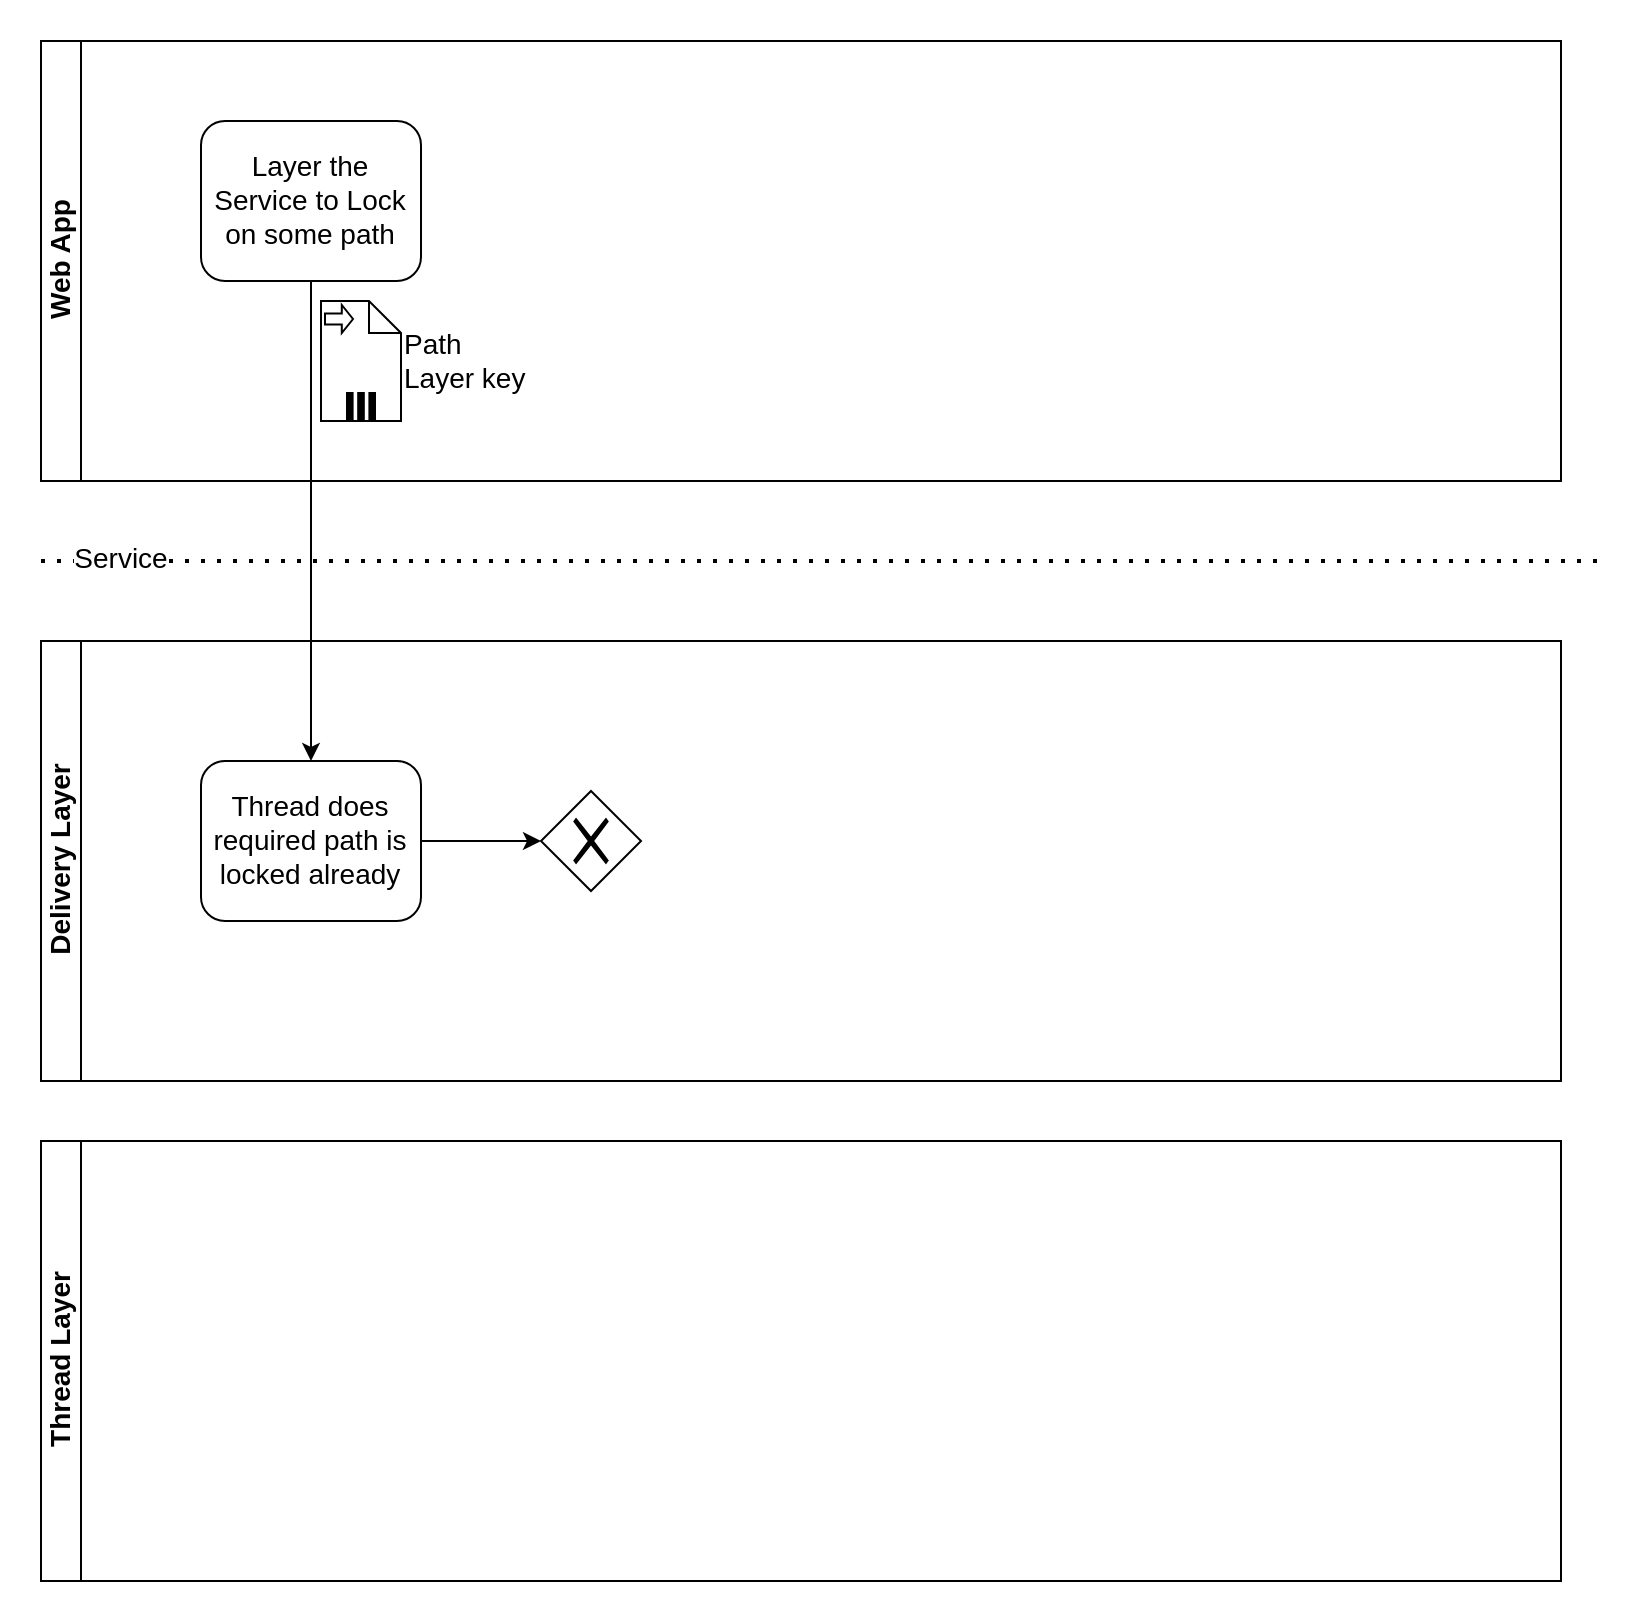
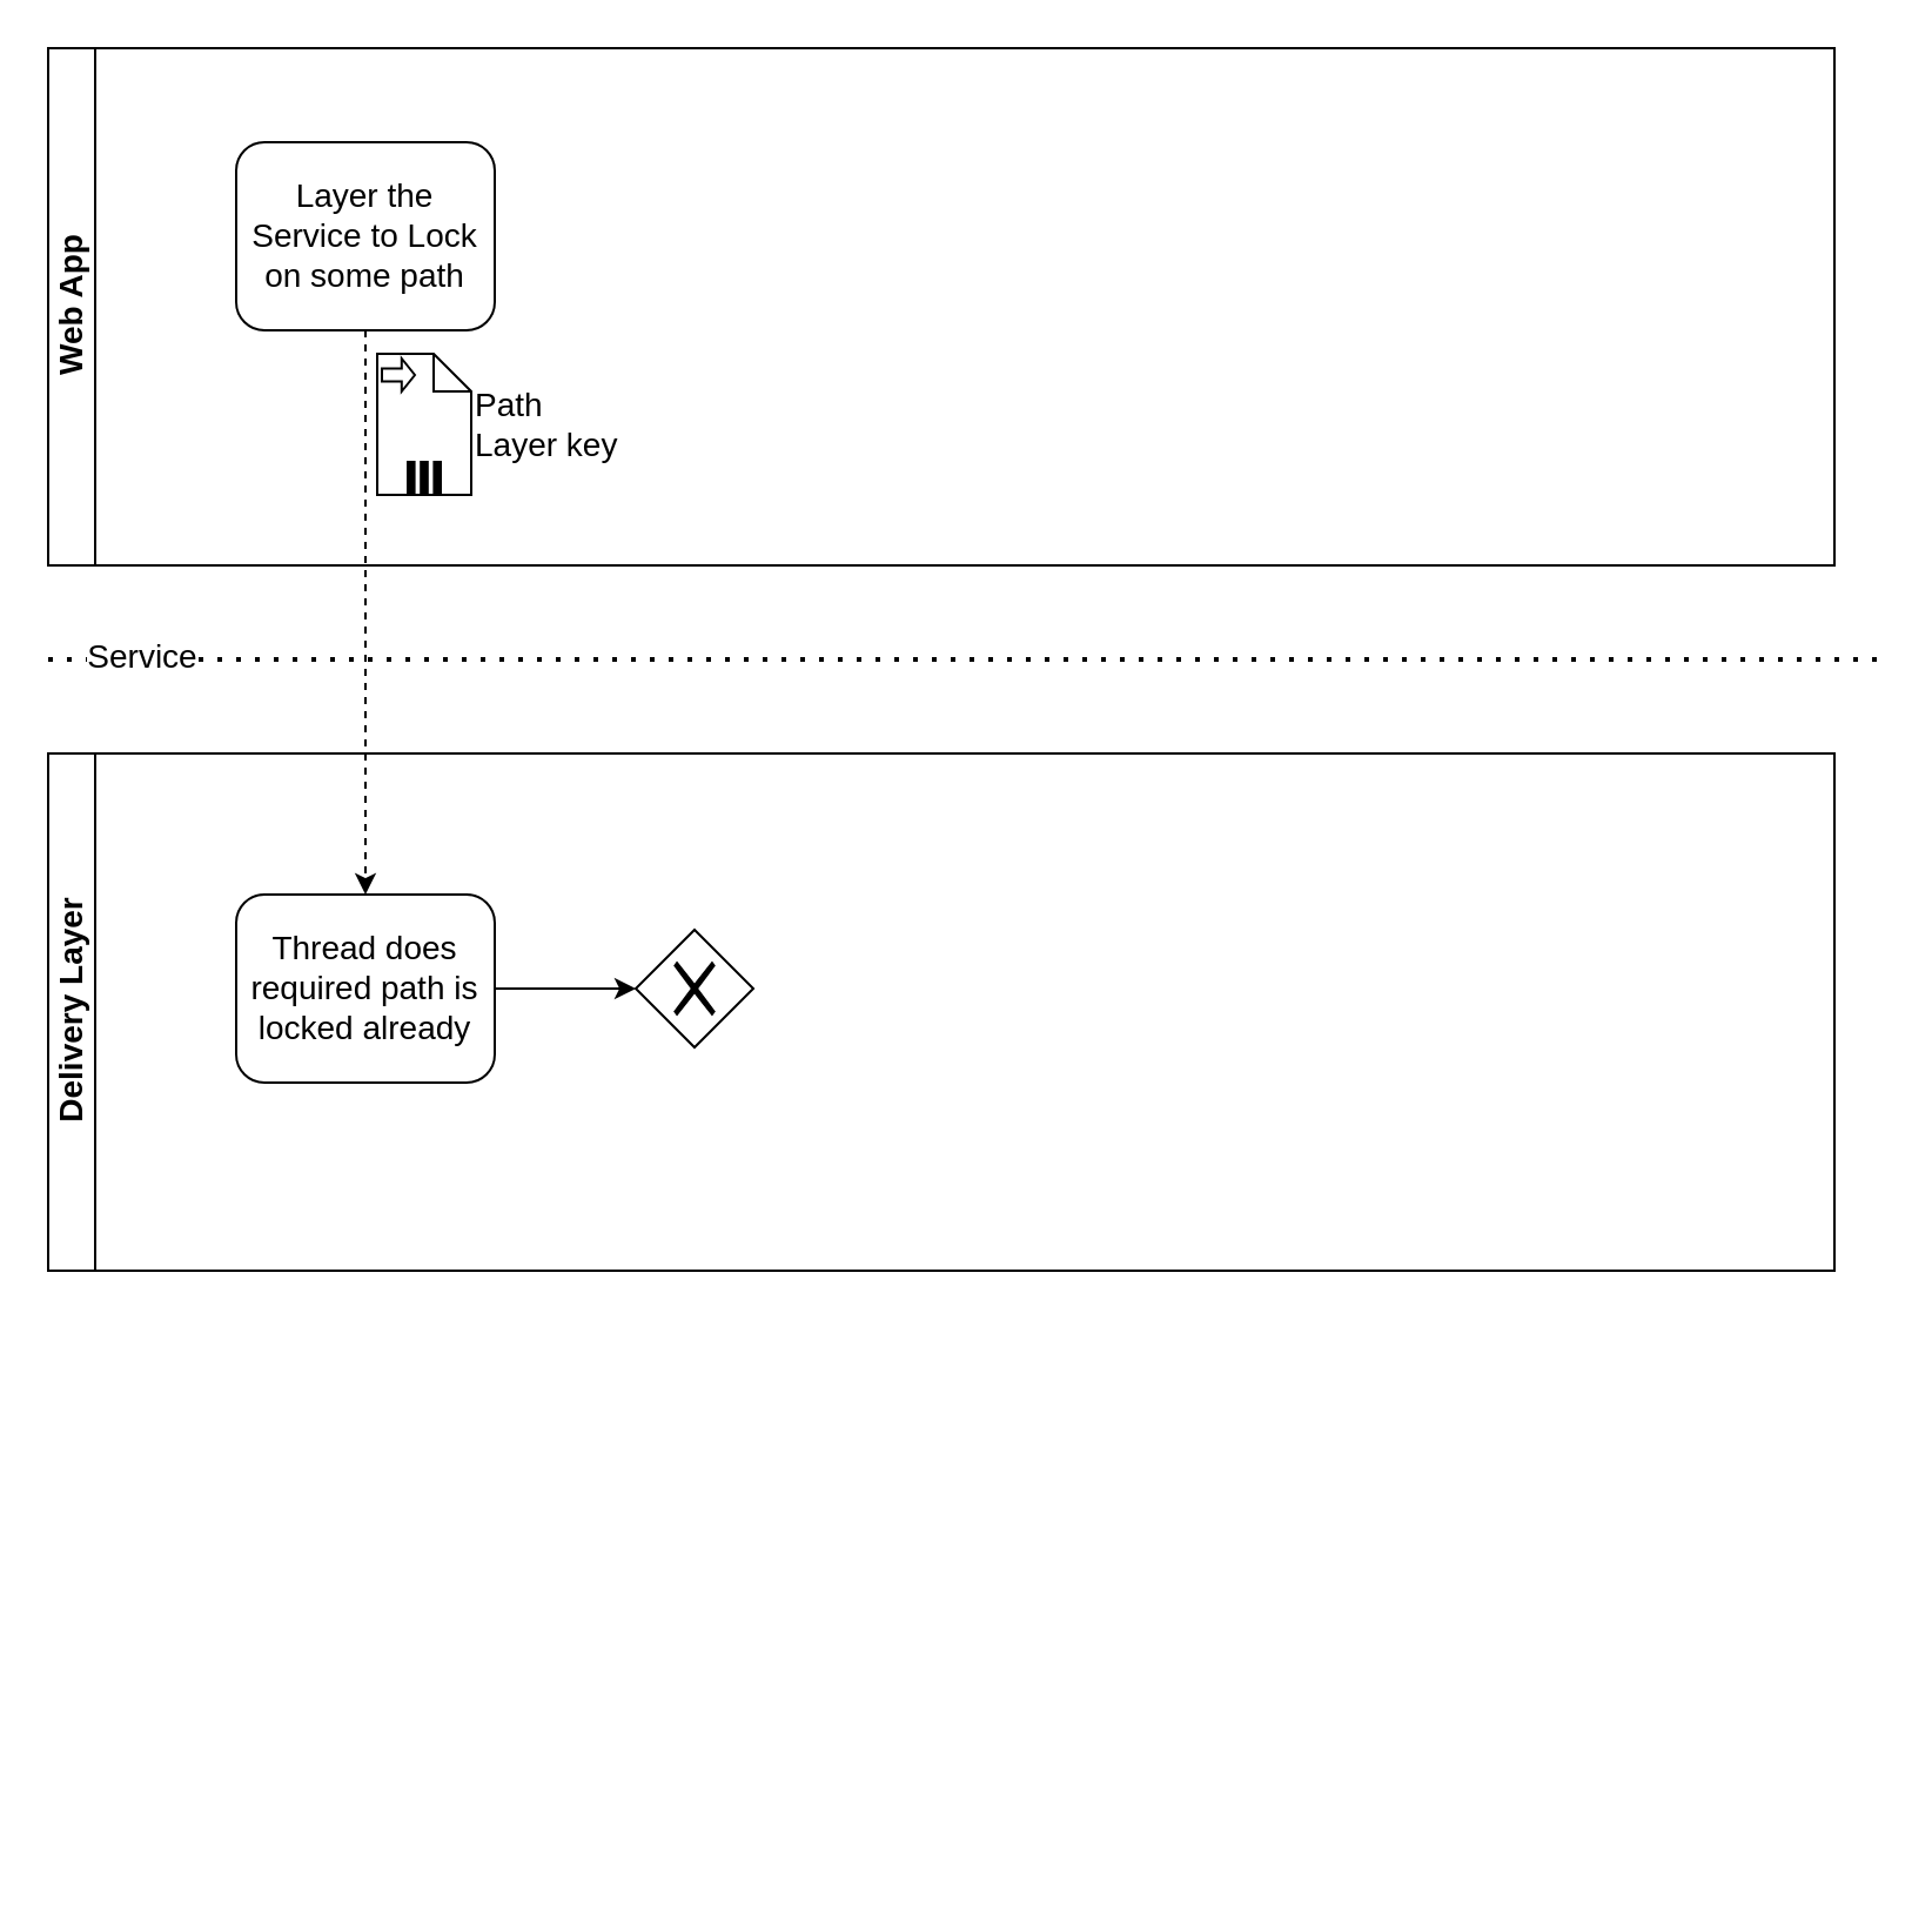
- <mxCell id="16" style="edgeStyle=orthogonalEdgeStyle;rounded=0;orthogonalLoop=1;jettySize=auto;html=1;entryX=0.5;entryY=0;entryDx=0;entryDy=0;fontSize=14;" edge="1" parent="1" source="3" target="11"><mxGeometry relative="1" as="geometry" /></mxCell>
+ <mxCell id="16" style="edgeStyle=orthogonalEdgeStyle;rounded=0;orthogonalLoop=1;jettySize=auto;html=1;entryX=0.5;entryY=0;entryDx=0;entryDy=0;fontSize=14;dashed=1;" edge="1" parent="1" source="3" target="11"><mxGeometry relative="1" as="geometry" /></mxCell>
- <mxCell id="13" value="Thread Layer" style="swimlane;html=1;horizontal=0;startSize=20;fontSize=14;" vertex="1" parent="1"><mxGeometry x="20" y="570" width="760" height="220" as="geometry" /></mxCell>
